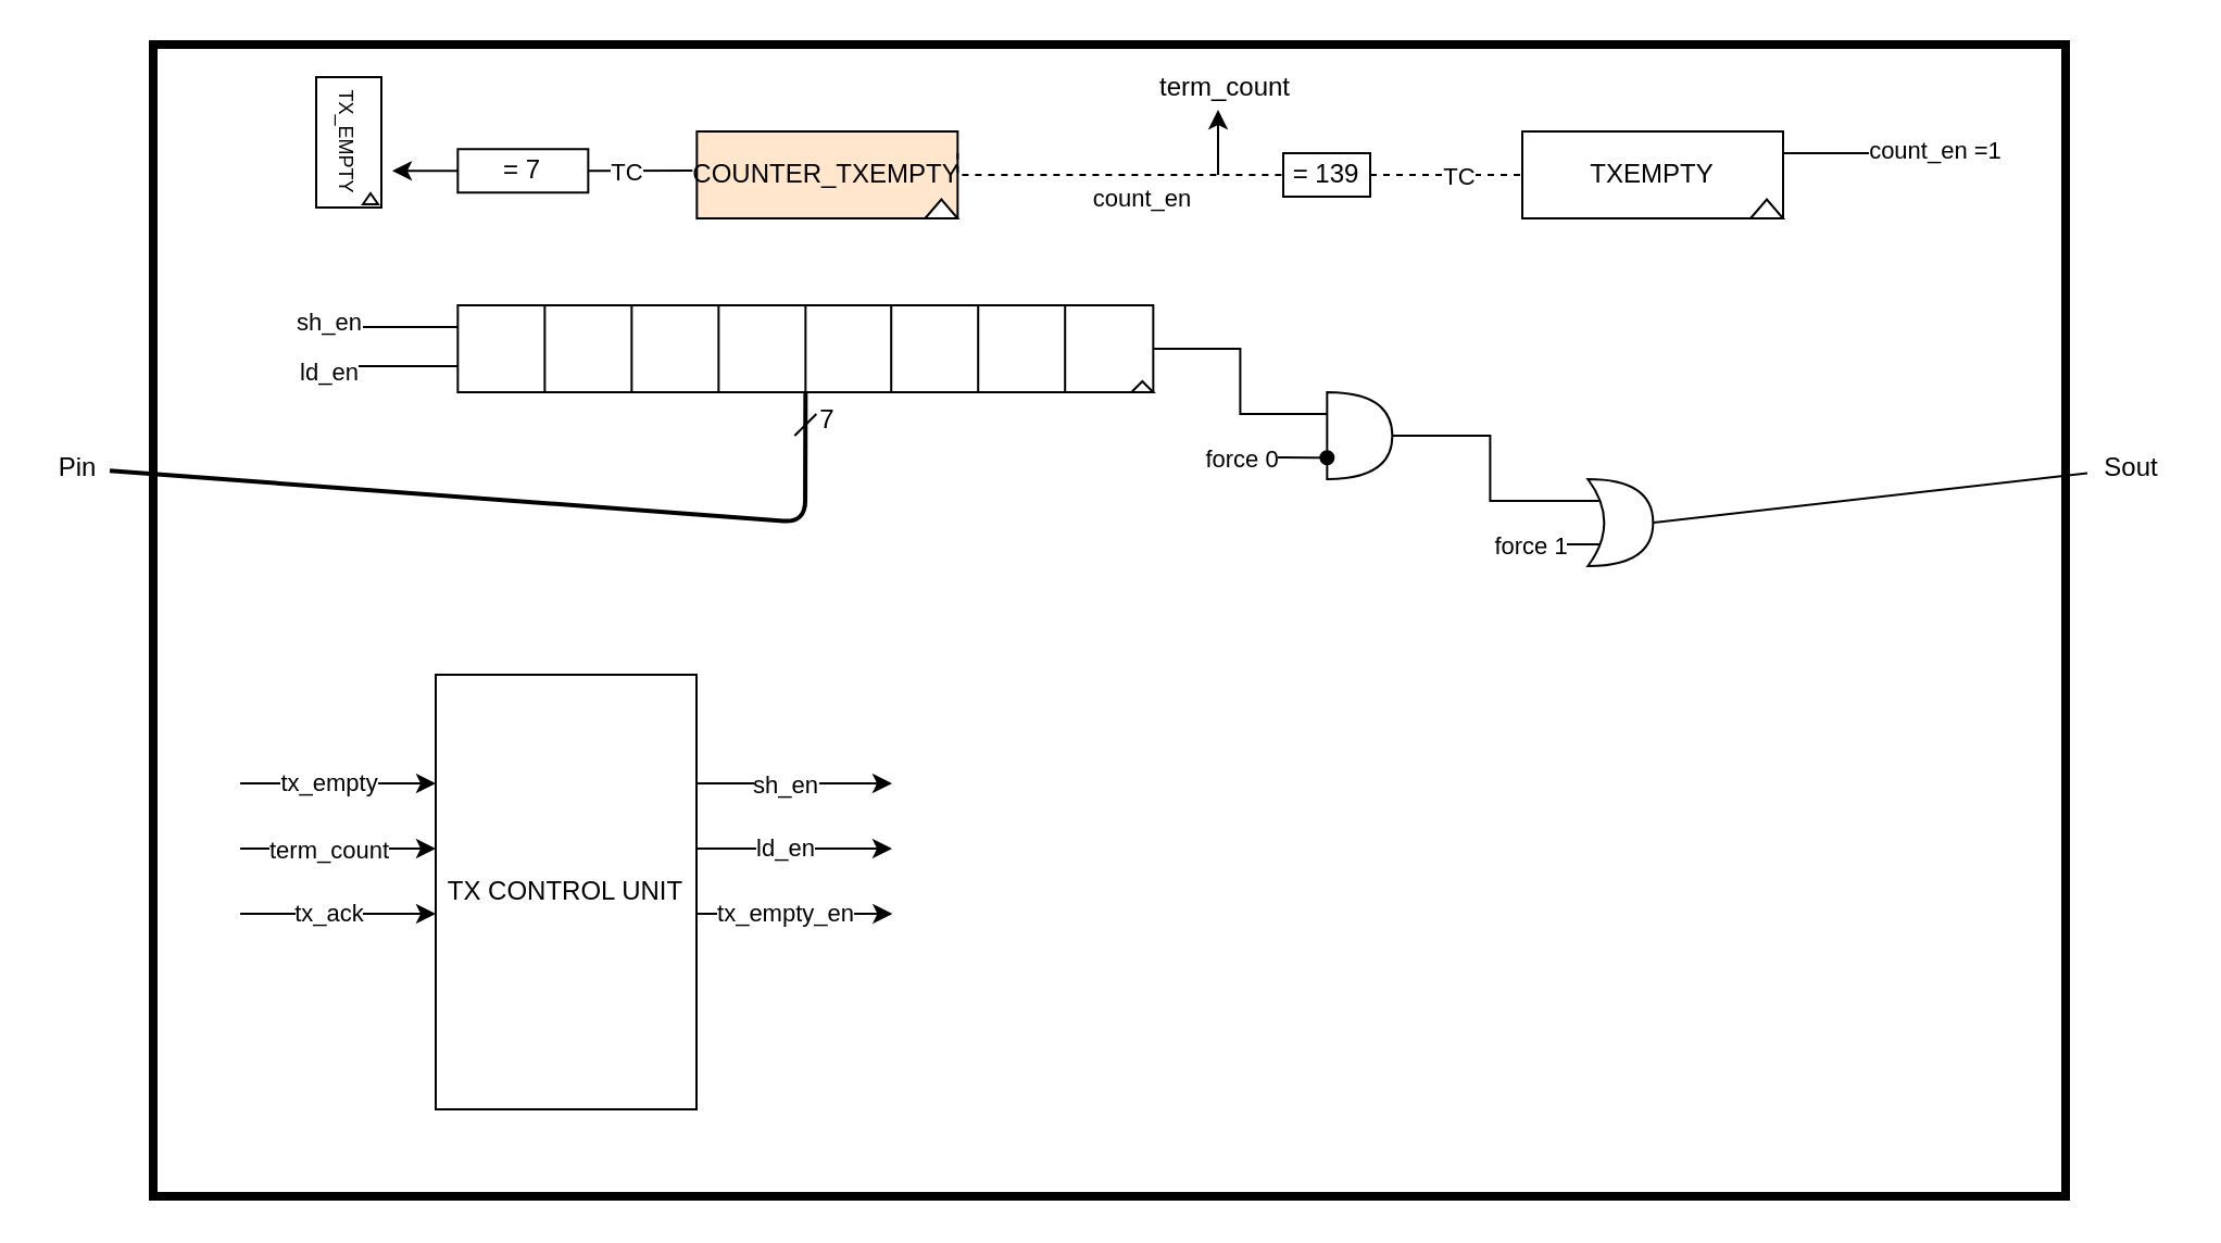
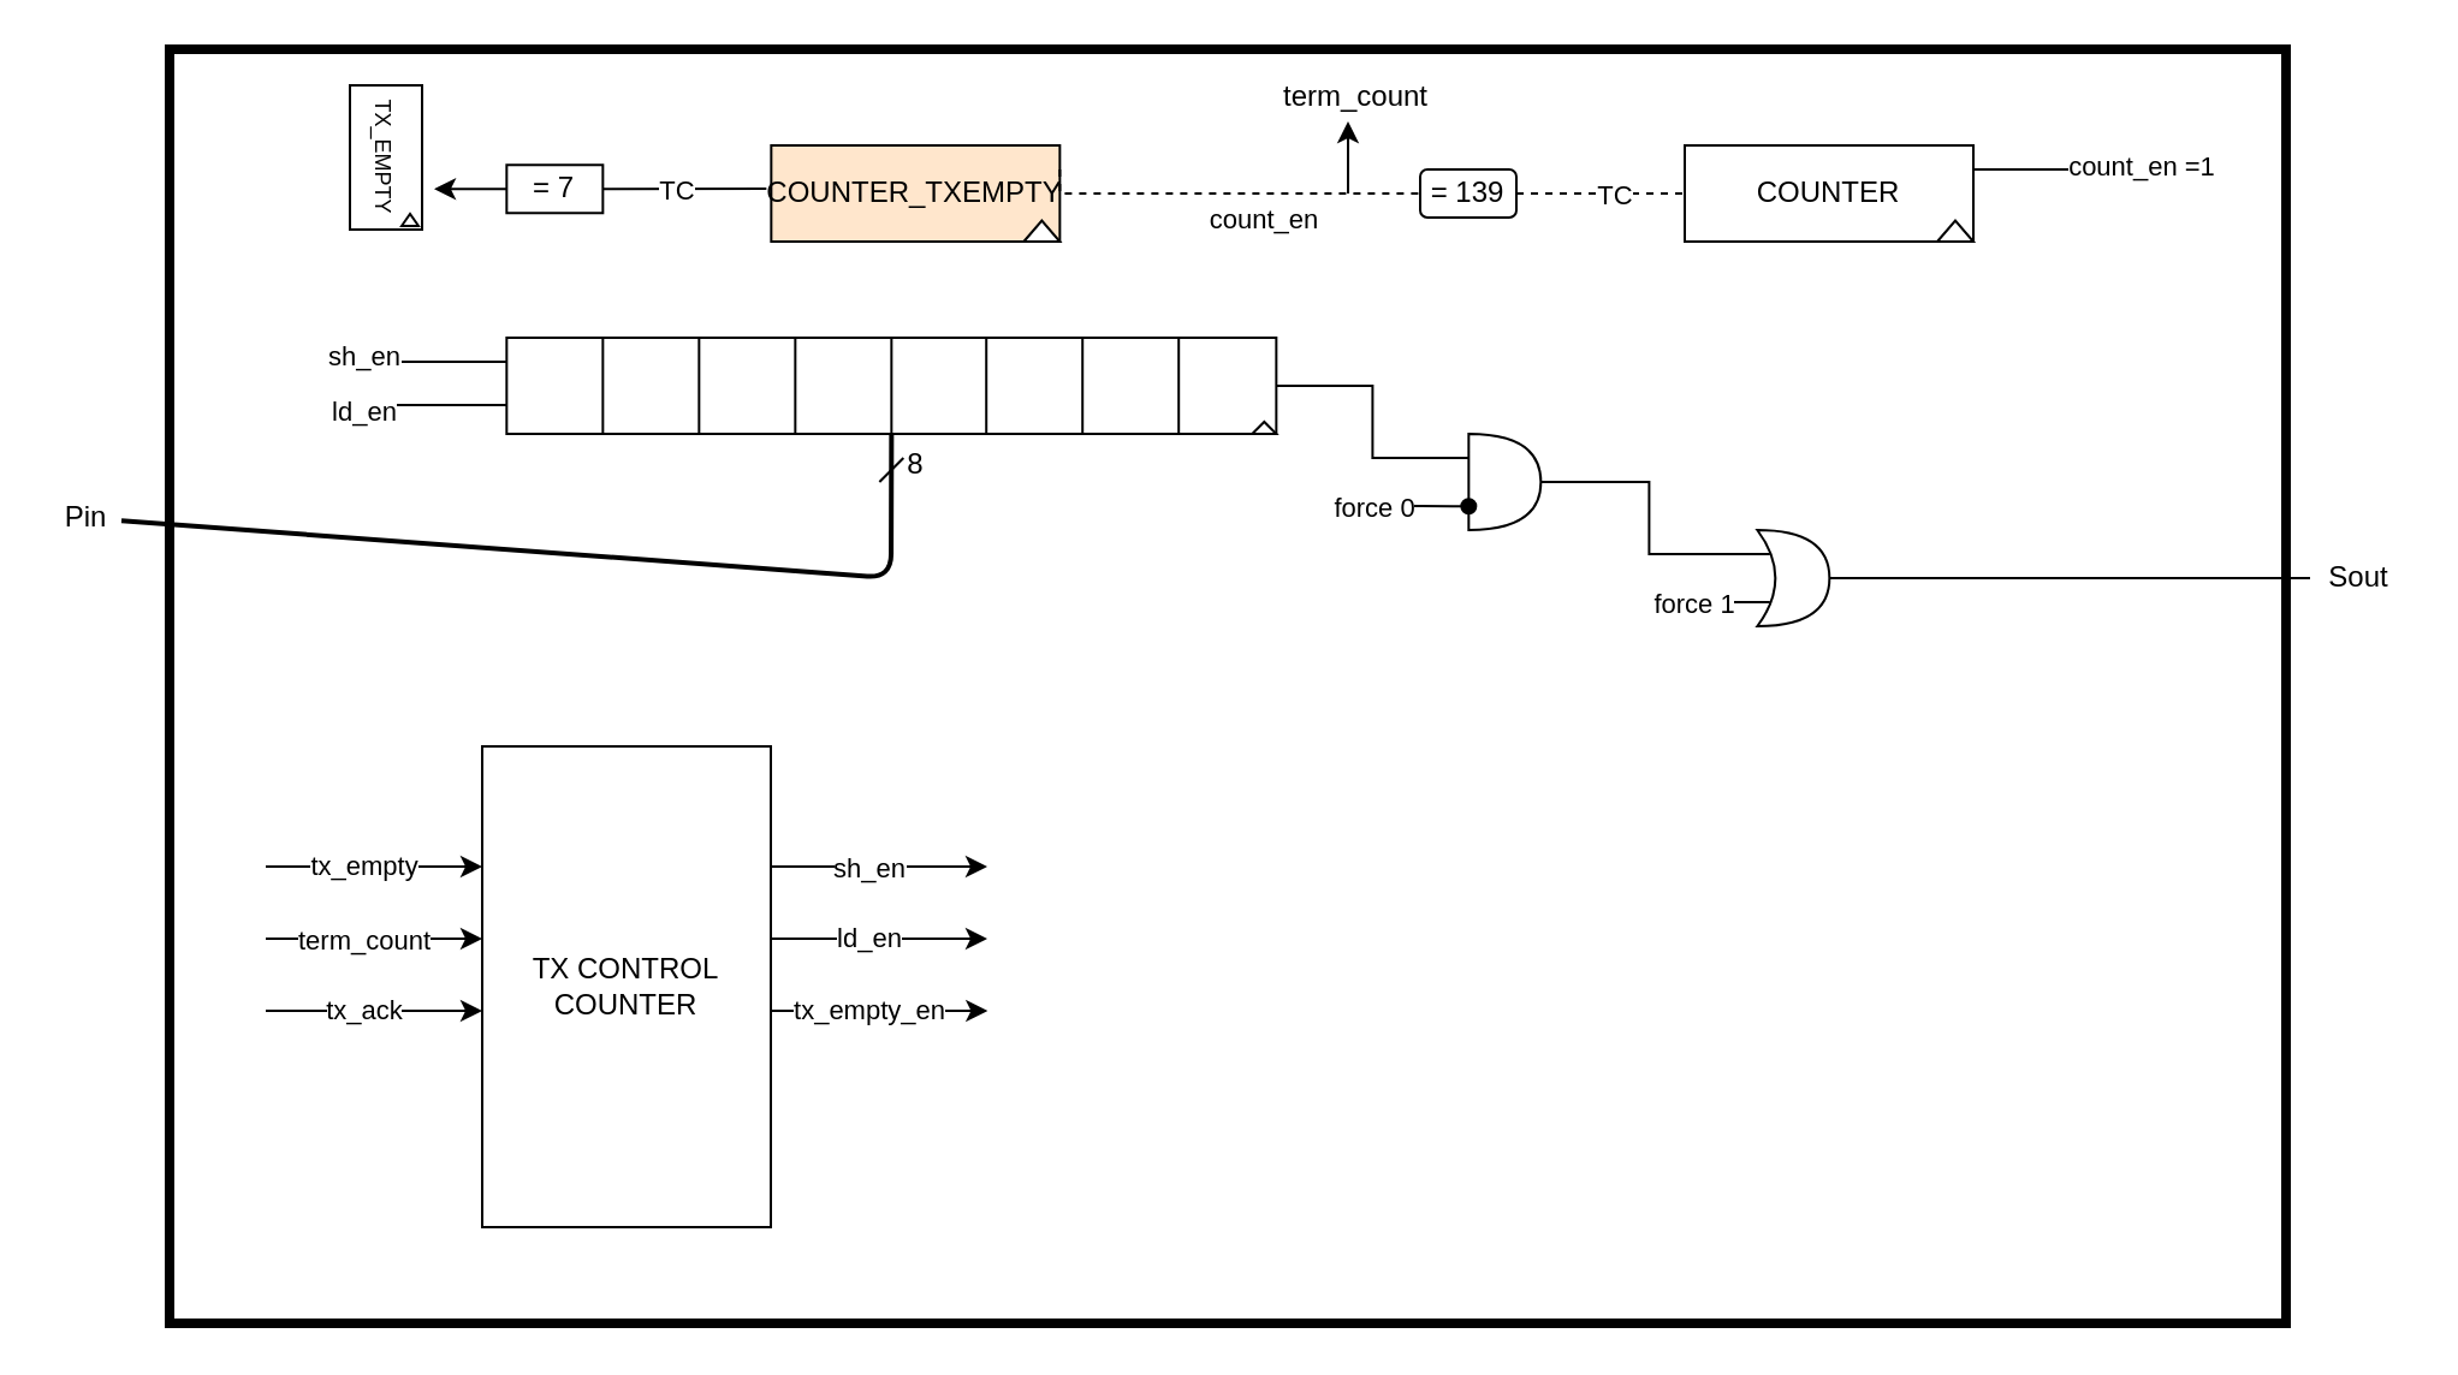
- <mxCell id="31" value="= 7" style="rounded=0;whiteSpace=wrap;html=1;" parent="1" vertex="1"><mxGeometry x="210.17" y="68.13" width="60" height="20" as="geometry" /></mxCell>
+ <mxCell id="31" value="= 7" style="rounded=0;whiteSpace=wrap;html=1;" parent="1" vertex="1"><mxGeometry x="210.17" y="68.13" width="40" height="20" as="geometry" /></mxCell>
- <mxCell id="40" value="= 139" style="rounded=0;whiteSpace=wrap;html=1;" parent="1" vertex="1"><mxGeometry x="590" y="70" width="40" height="20" as="geometry" /></mxCell>
+ <mxCell id="40" value="= 139" style="whiteSpace=wrap;html=1;rounded=1;" parent="1" vertex="1"><mxGeometry x="590" y="70" width="40" height="20" as="geometry" /></mxCell>
- <mxCell id="35" value="TXEMPTY" style="rounded=0;whiteSpace=wrap;html=1;" parent="1" vertex="1"><mxGeometry x="700" y="60" width="120" height="40" as="geometry" /></mxCell>
+ <mxCell id="35" value="COUNTER" style="rounded=0;whiteSpace=wrap;html=1;" parent="1" vertex="1"><mxGeometry x="700" y="60" width="120" height="40" as="geometry" /></mxCell>
- <mxCell id="61" value="7" style="text;html=1;align=center;verticalAlign=middle;resizable=0;points=[];autosize=1;" vertex="1" parent="1"><mxGeometry x="370.17" y="182.5" width="20" height="20" as="geometry" /></mxCell>
+ <mxCell id="61" value="8" style="text;html=1;align=center;verticalAlign=middle;resizable=0;points=[];autosize=1;" vertex="1" parent="1"><mxGeometry x="370.17" y="182.5" width="20" height="20" as="geometry" /></mxCell>
- <mxCell id="33" value="Sout" style="text;html=1;align=center;verticalAlign=middle;resizable=0;points=[];autosize=1;" parent="1" vertex="1"><mxGeometry x="960" y="205" width="40" height="20" as="geometry" /></mxCell>
+ <mxCell id="33" value="Sout" style="text;html=1;align=center;verticalAlign=middle;resizable=0;points=[];autosize=1;" parent="1" vertex="1"><mxGeometry x="960" y="230" width="40" height="20" as="geometry" /></mxCell>
- <mxCell id="46" value="TX CONTROL UNIT" style="rounded=0;whiteSpace=wrap;html=1;" vertex="1" parent="1"><mxGeometry x="200" y="310" width="120" height="200" as="geometry" /></mxCell>
+ <mxCell id="46" value="TX CONTROL COUNTER" style="rounded=0;whiteSpace=wrap;html=1;" vertex="1" parent="1"><mxGeometry x="200" y="310" width="120" height="200" as="geometry" /></mxCell>
